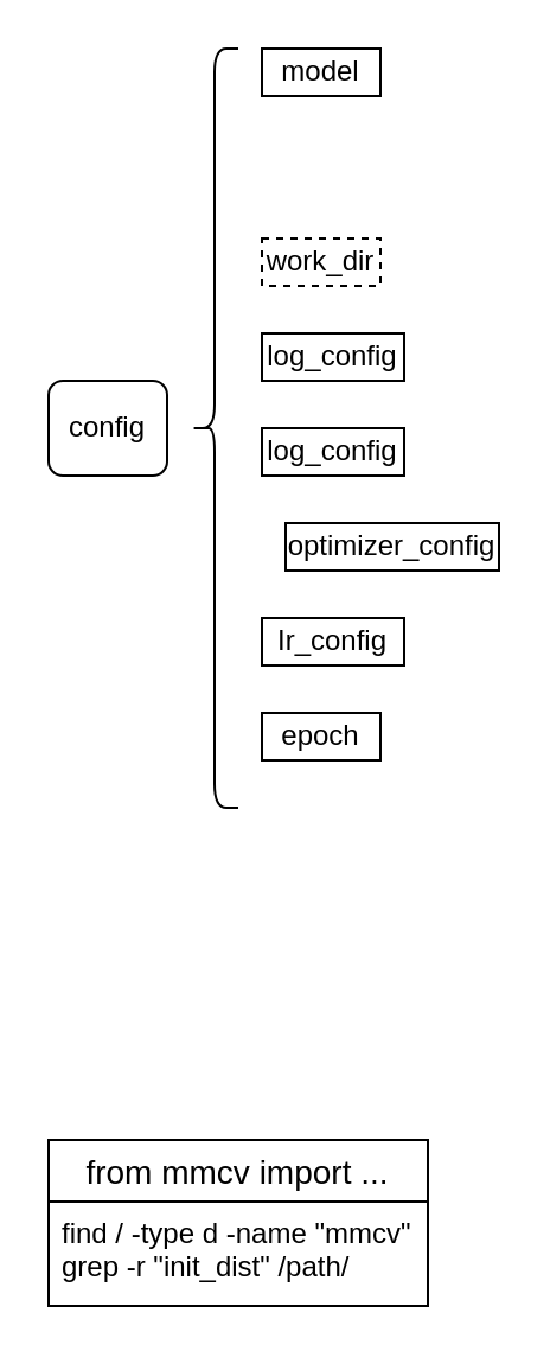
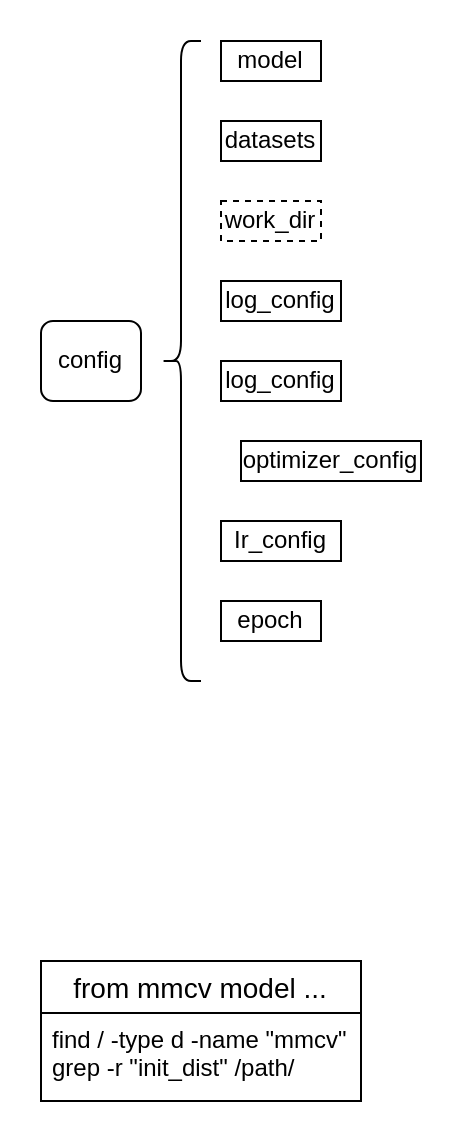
+ <mxCell id="5" value="datasets" style="whiteSpace=wrap;html=1;" parent="1" vertex="1"><mxGeometry x="110" y="60" width="50" height="20" as="geometry" /></mxCell>
- <mxCell id="12" value="from mmcv import ..." style="swimlane;fontStyle=0;childLayout=stackLayout;horizontal=1;startSize=26;horizontalStack=0;resizeParent=1;resizeParentMax=0;resizeLast=0;collapsible=1;marginBottom=0;align=center;fontSize=14;" vertex="1" parent="1"><mxGeometry x="20" y="480" width="160" height="70" as="geometry" /></mxCell>
+ <mxCell id="12" value="from mmcv model ..." style="swimlane;fontStyle=0;childLayout=stackLayout;horizontal=1;startSize=26;horizontalStack=0;resizeParent=1;resizeParentMax=0;resizeLast=0;collapsible=1;marginBottom=0;align=center;fontSize=14;" vertex="1" parent="1"><mxGeometry x="20" y="480" width="160" height="70" as="geometry" /></mxCell>
